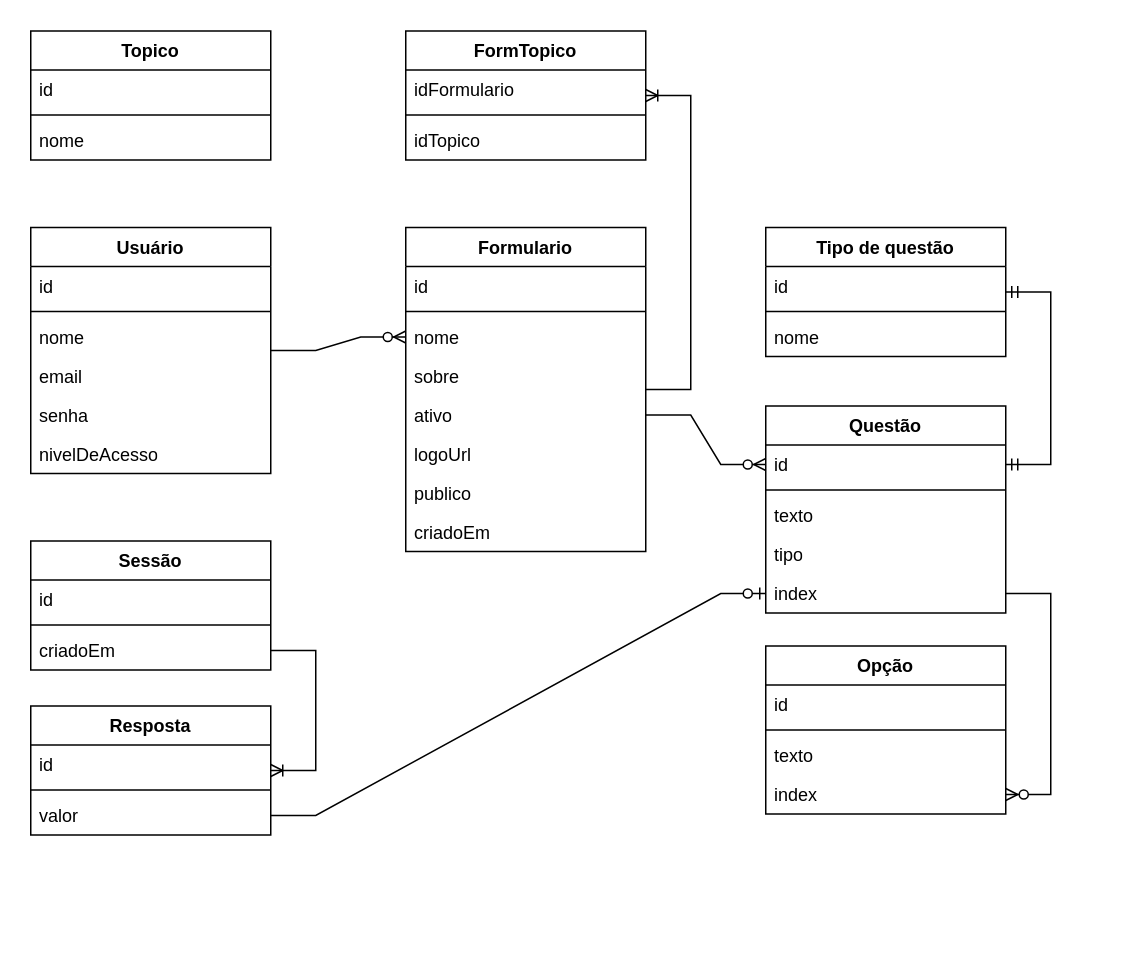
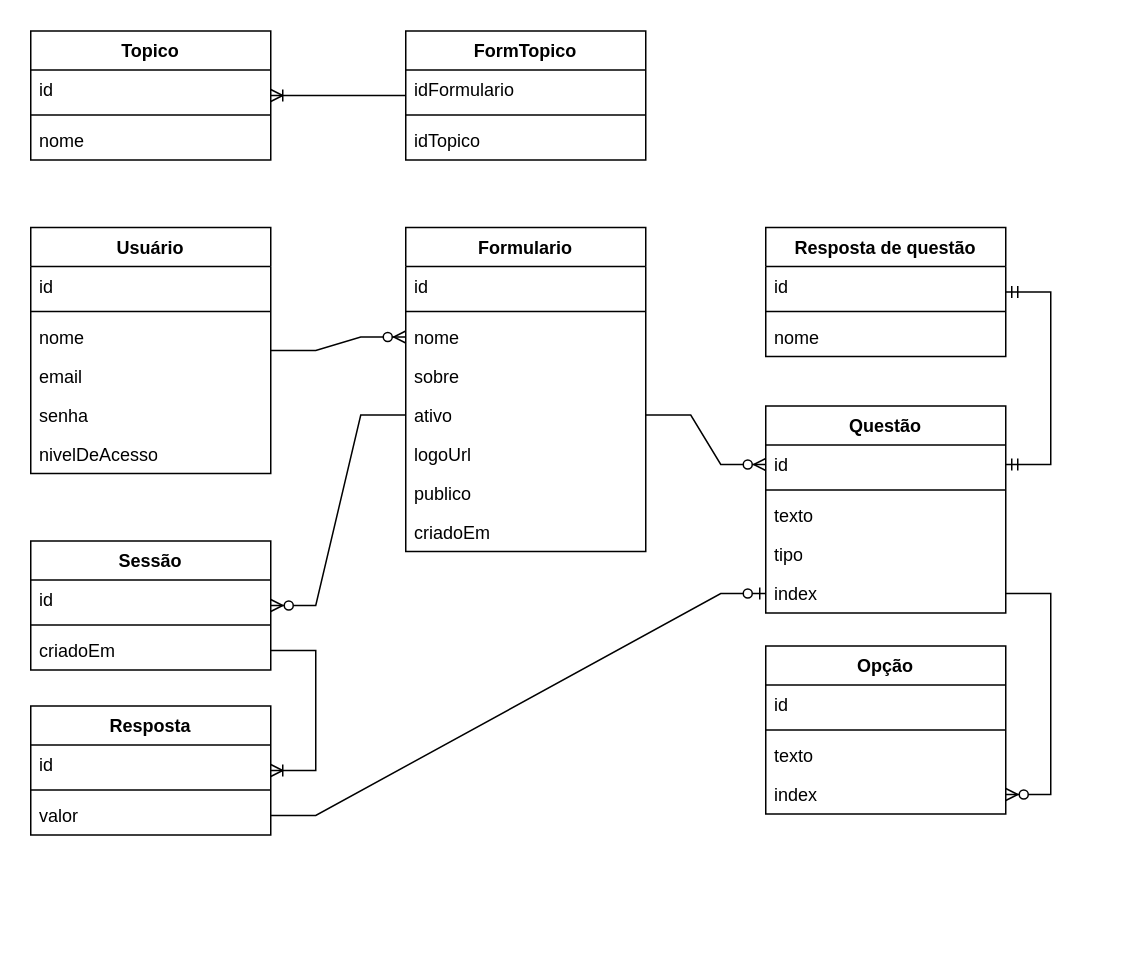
+ <mxCell id="57" value="" style="edgeStyle=entityRelationEdgeStyle;fontSize=12;html=1;endArrow=ERoneToMany;rounded=0;" edge="1" parent="1" source="52" target="48"><mxGeometry width="100" height="100" relative="1" as="geometry"><mxPoint x="550" y="170" as="sourcePoint" /><mxPoint x="650" y="70" as="targetPoint" /></mxGeometry></mxCell>
- <mxCell id="56" value="" style="edgeStyle=entityRelationEdgeStyle;fontSize=12;html=1;endArrow=ERoneToMany;rounded=0;" edge="1" parent="1" source="2" target="52"><mxGeometry width="100" height="100" relative="1" as="geometry"><mxPoint x="480" y="90" as="sourcePoint" /><mxPoint x="580" y="-10" as="targetPoint" /></mxGeometry></mxCell>
- <mxCell id="29" value="Tipo de questão" style="swimlane;fontStyle=1;align=center;verticalAlign=top;childLayout=stackLayout;horizontal=1;startSize=26;horizontalStack=0;resizeParent=1;resizeParentMax=0;resizeLast=0;collapsible=1;marginBottom=0;whiteSpace=wrap;html=1;rounded=0;" vertex="1" parent="1"><mxGeometry x="510" y="151" width="160" height="86" as="geometry"><mxRectangle x="520" y="-360" width="90" height="30" as="alternateBounds" /></mxGeometry></mxCell>
+ <mxCell id="29" value="Resposta de questão" style="swimlane;fontStyle=1;align=center;verticalAlign=top;childLayout=stackLayout;horizontal=1;startSize=26;horizontalStack=0;resizeParent=1;resizeParentMax=0;resizeLast=0;collapsible=1;marginBottom=0;whiteSpace=wrap;html=1;rounded=0;" vertex="1" parent="1"><mxGeometry x="510" y="151" width="160" height="86" as="geometry"><mxRectangle x="520" y="-360" width="90" height="30" as="alternateBounds" /></mxGeometry></mxCell>
+ <mxCell id="44" value="" style="edgeStyle=entityRelationEdgeStyle;fontSize=12;html=1;endArrow=ERzeroToMany;endFill=1;rounded=0;" edge="1" parent="1" source="7" target="33"><mxGeometry width="100" height="100" relative="1" as="geometry"><mxPoint x="620" y="470" as="sourcePoint" /><mxPoint x="720" y="370" as="targetPoint" /><Array as="points"><mxPoint x="260" y="400" /></Array></mxGeometry></mxCell>
